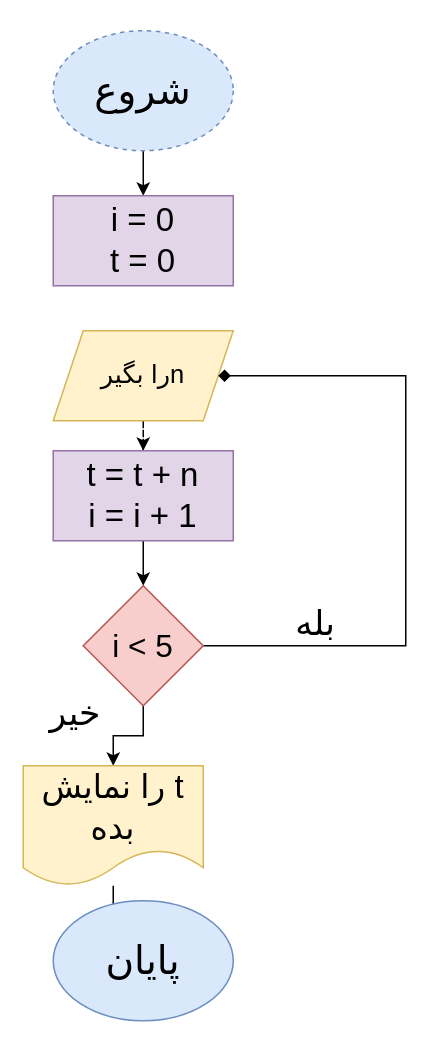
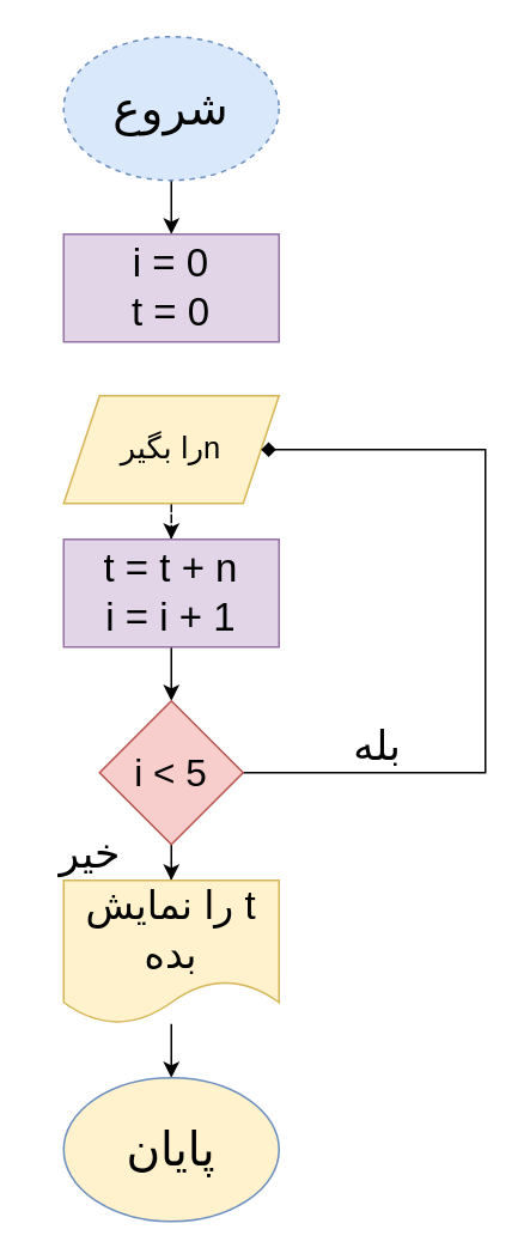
- <mxCell id="14" value="&lt;div style=&quot;direction: rtl;&quot;&gt;&lt;span style=&quot;background-color: initial;&quot;&gt;&lt;font style=&quot;font-size: 22px;&quot;&gt;t را نمایش بده&lt;/font&gt;&lt;/span&gt;&lt;/div&gt;" style="shape=document;whiteSpace=wrap;html=1;boundedLbl=1;fillColor=#fff2cc;strokeColor=#d6b656;" vertex="1" parent="1"><mxGeometry x="15" y="510" width="120" height="80" as="geometry" /></mxCell>
+ <mxCell id="14" value="&lt;div style=&quot;direction: rtl;&quot;&gt;&lt;span style=&quot;background-color: initial;&quot;&gt;&lt;font style=&quot;font-size: 22px;&quot;&gt;t را نمایش بده&lt;/font&gt;&lt;/span&gt;&lt;/div&gt;" style="shape=document;whiteSpace=wrap;html=1;boundedLbl=1;fillColor=#fff2cc;strokeColor=#d6b656;" vertex="1" parent="1"><mxGeometry x="35" y="490" width="120" height="80" as="geometry" /></mxCell>
- <mxCell id="15" value="&lt;font style=&quot;font-size: 26px;&quot;&gt;پایان&lt;/font&gt;" style="ellipse;whiteSpace=wrap;html=1;fillColor=#dae8fc;strokeColor=#6c8ebf;" vertex="1" parent="1"><mxGeometry x="35" y="600" width="120" height="80" as="geometry" /></mxCell>
+ <mxCell id="15" value="&lt;font style=&quot;font-size: 26px;&quot;&gt;پایان&lt;/font&gt;" style="ellipse;whiteSpace=wrap;html=1;fillColor=#fff2cc;strokeColor=#6c8ebf;" vertex="1" parent="1"><mxGeometry x="35" y="600" width="120" height="80" as="geometry" /></mxCell>
